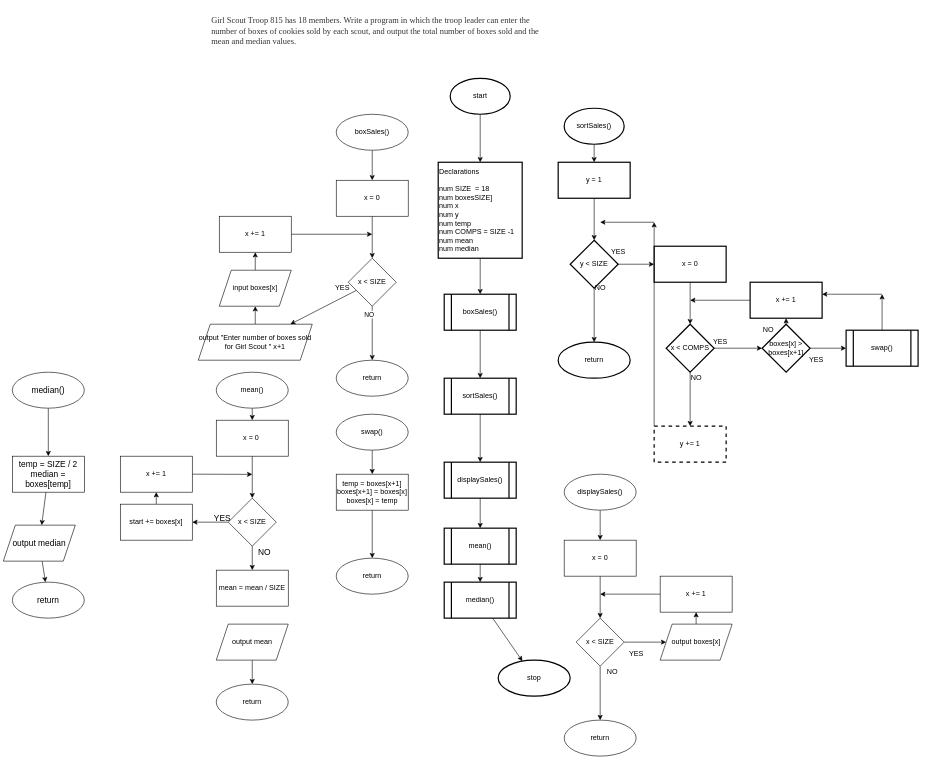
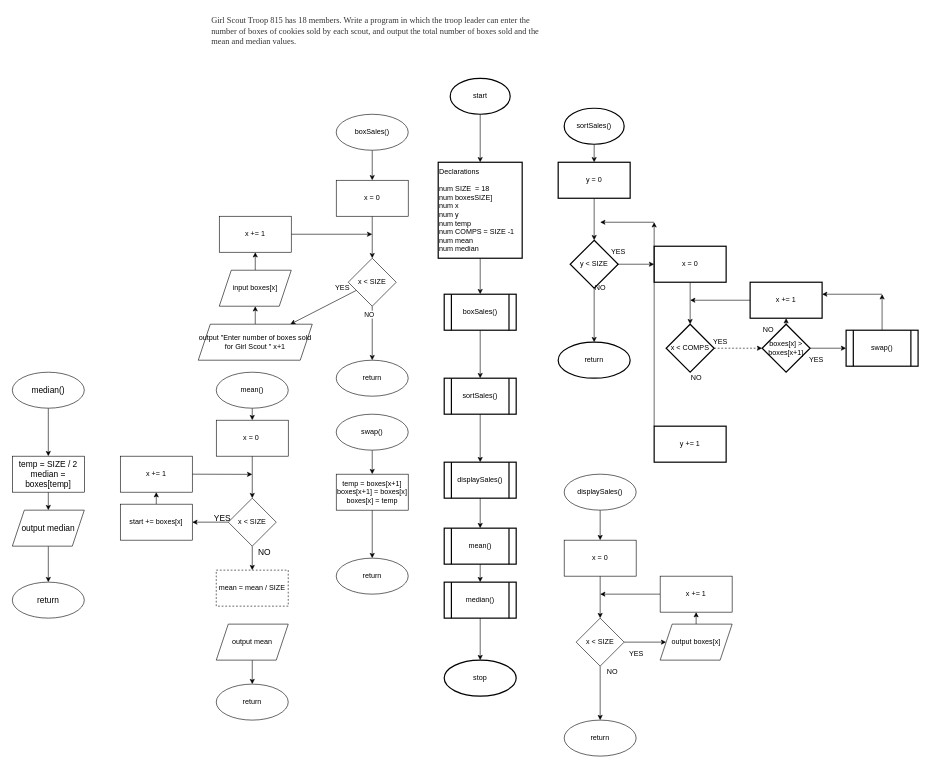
- <mxCell id="32" value="y = 1" style="whiteSpace=wrap;html=1;strokeWidth=2;" vertex="1" parent="1"><mxGeometry x="930" y="270" width="120" height="60" as="geometry" /></mxCell>
+ <mxCell id="32" value="y = 0" style="whiteSpace=wrap;html=1;strokeWidth=2;" vertex="1" parent="1"><mxGeometry x="930" y="270" width="120" height="60" as="geometry" /></mxCell>
- <mxCell id="42" value="" style="edgeStyle=none;html=1;" edge="1" parent="1" source="43" target="50"><mxGeometry relative="1" as="geometry" /></mxCell>
+ <mxCell id="42" value="" style="edgeStyle=none;html=1;dashed=1;" edge="1" parent="1" source="43" target="50"><mxGeometry relative="1" as="geometry" /></mxCell>
- <mxCell id="41" value="" style="edgeStyle=none;html=1;" edge="1" parent="1" source="43" target="45"><mxGeometry relative="1" as="geometry" /></mxCell>
- <mxCell id="45" value="y += 1" style="whiteSpace=wrap;html=1;strokeWidth=2;dashed=1;" vertex="1" parent="1"><mxGeometry x="1090" y="710" width="120" height="60" as="geometry" /></mxCell>
+ <mxCell id="45" value="y += 1" style="whiteSpace=wrap;html=1;strokeWidth=2;" vertex="1" parent="1"><mxGeometry x="1090" y="710" width="120" height="60" as="geometry" /></mxCell>
- <mxCell id="100" value="output median" style="shape=parallelogram;perimeter=parallelogramPerimeter;whiteSpace=wrap;html=1;fixedSize=1;fontSize=14;" vertex="1" parent="1"><mxGeometry x="5" y="875" width="120" height="60" as="geometry" /></mxCell>
+ <mxCell id="100" value="output median" style="shape=parallelogram;perimeter=parallelogramPerimeter;whiteSpace=wrap;html=1;fixedSize=1;fontSize=14;" vertex="1" parent="1"><mxGeometry x="20" y="850" width="120" height="60" as="geometry" /></mxCell>
- <mxCell id="91" value="mean = mean / SIZE" style="whiteSpace=wrap;html=1;" vertex="1" parent="1"><mxGeometry x="360" y="950" width="120" height="60" as="geometry" /></mxCell>
+ <mxCell id="91" value="mean = mean / SIZE" style="whiteSpace=wrap;html=1;dashed=1;" vertex="1" parent="1"><mxGeometry x="360" y="950" width="120" height="60" as="geometry" /></mxCell>
- <mxCell id="12" value="stop" style="ellipse;whiteSpace=wrap;html=1;strokeWidth=2;" vertex="1" parent="1"><mxGeometry x="830" y="1100" width="120" height="60" as="geometry" /></mxCell>
+ <mxCell id="12" value="stop" style="ellipse;whiteSpace=wrap;html=1;strokeWidth=2;" vertex="1" parent="1"><mxGeometry x="740" y="1100" width="120" height="60" as="geometry" /></mxCell>
